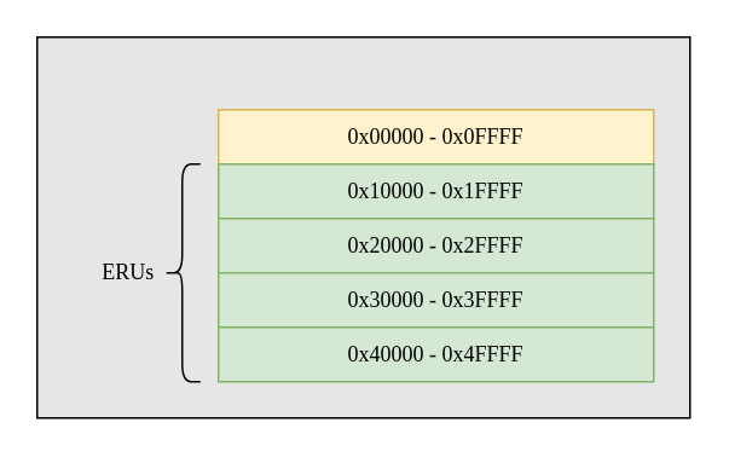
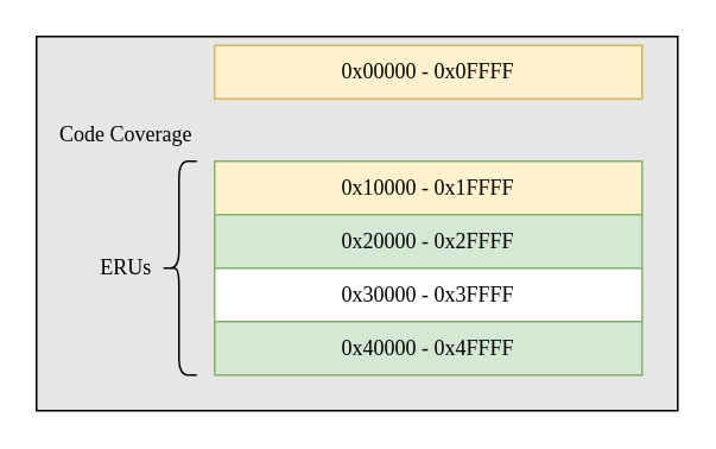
+ <mxCell id="8" value="Code Coverage" style="text;html=1;align=center;verticalAlign=middle;resizable=0;points=[];autosize=1;strokeColor=none;fontFamily=Georgia;" vertex="1" parent="1"><mxGeometry x="25" y="65" width="90" height="20" as="geometry" /></mxCell>
- <mxCell id="3" value="0x00000 - 0x0FFFF" style="rounded=0;whiteSpace=wrap;html=1;fillColor=#fff2cc;strokeColor=#d6b656;fontFamily=Georgia;" vertex="1" parent="1"><mxGeometry x="120" y="60" width="240" height="30" as="geometry" /></mxCell>
+ <mxCell id="3" value="0x00000 - 0x0FFFF" style="rounded=0;whiteSpace=wrap;html=1;fillColor=#fff2cc;strokeColor=#d6b656;fontFamily=Georgia;" vertex="1" parent="1"><mxGeometry x="120" y="25" width="240" height="30" as="geometry" /></mxCell>
- <mxCell id="4" value="&lt;span&gt;0x10000 - 0x1FFFF&lt;/span&gt;" style="rounded=0;whiteSpace=wrap;html=1;fillColor=#d5e8d4;strokeColor=#82b366;fontFamily=Georgia;" vertex="1" parent="1"><mxGeometry x="120" y="90" width="240" height="30" as="geometry" /></mxCell>
+ <mxCell id="4" value="&lt;span&gt;0x10000 - 0x1FFFF&lt;/span&gt;" style="rounded=0;whiteSpace=wrap;html=1;fillColor=#fff2cc;strokeColor=#82b366;fontFamily=Georgia;" vertex="1" parent="1"><mxGeometry x="120" y="90" width="240" height="30" as="geometry" /></mxCell>
- <mxCell id="6" value="&lt;span&gt;0x30000 - 0x3FFFF&lt;/span&gt;" style="rounded=0;whiteSpace=wrap;html=1;fillColor=#d5e8d4;strokeColor=#82b366;fontFamily=Georgia;" vertex="1" parent="1"><mxGeometry x="120" y="150" width="240" height="30" as="geometry" /></mxCell>
+ <mxCell id="6" value="&lt;span&gt;0x30000 - 0x3FFFF&lt;/span&gt;" style="rounded=0;whiteSpace=wrap;html=1;fillColor=#ffffff;strokeColor=#82b366;fontFamily=Georgia;" vertex="1" parent="1"><mxGeometry x="120" y="150" width="240" height="30" as="geometry" /></mxCell>
